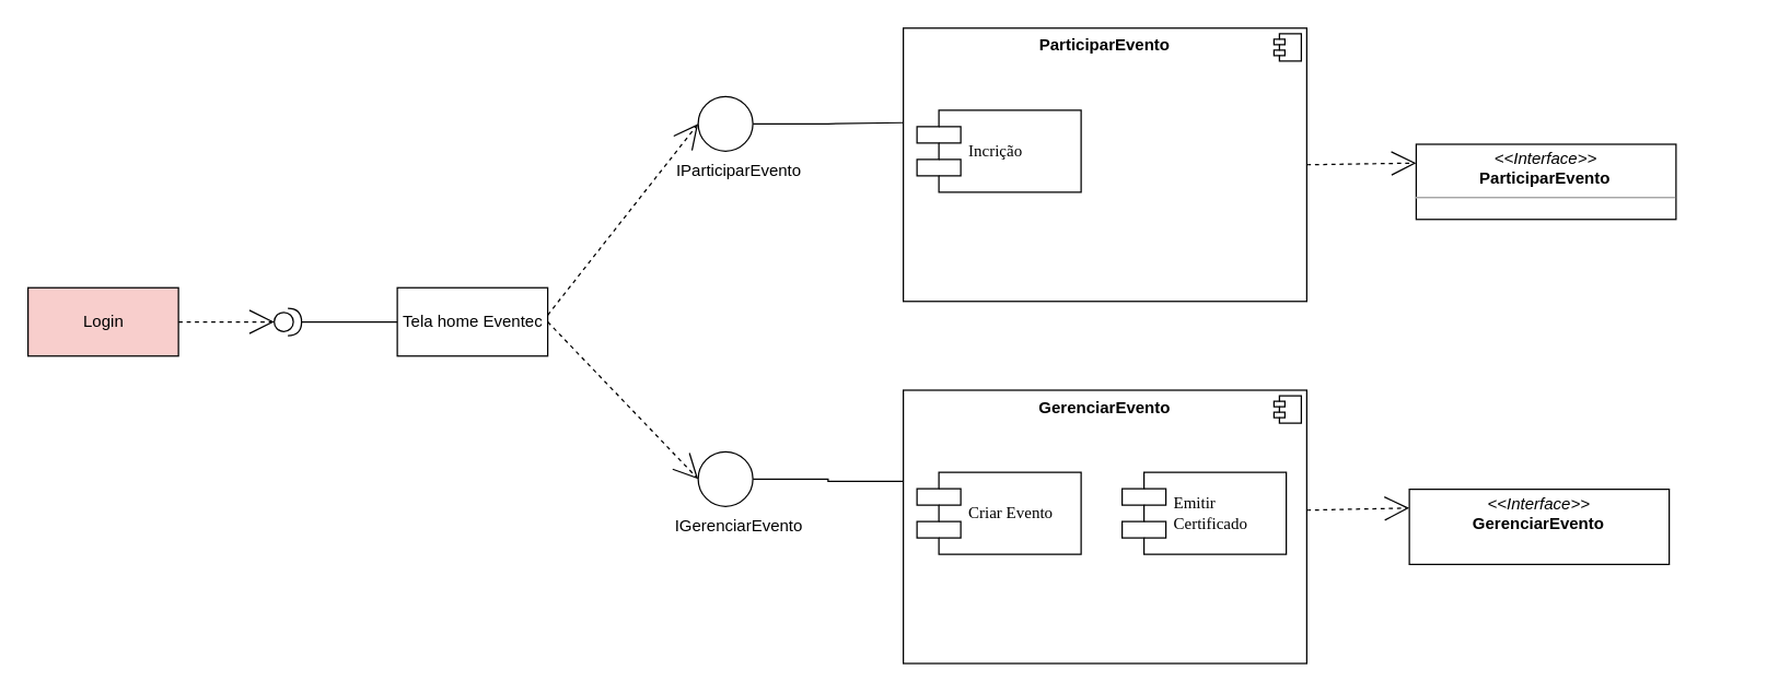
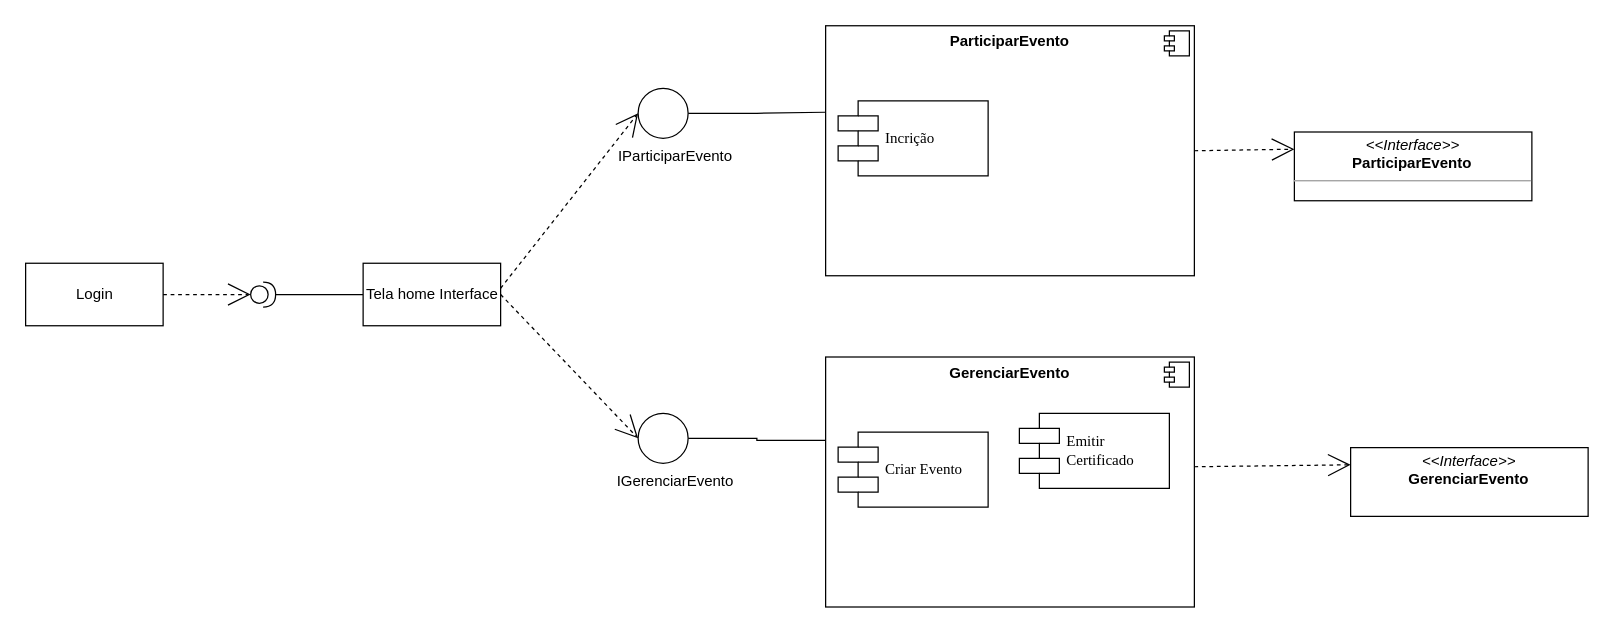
- <mxCell id="2" value="Login" style="html=1;fillColor=#f8cecc;" vertex="1" parent="1"><mxGeometry x="20" y="210" width="110" height="50" as="geometry" /></mxCell>
+ <mxCell id="2" value="Login" style="html=1;" vertex="1" parent="1"><mxGeometry x="20" y="210" width="110" height="50" as="geometry" /></mxCell>
- <mxCell id="5" value="Tela home Eventec" style="html=1;" vertex="1" parent="1"><mxGeometry x="290" y="210" width="110" height="50" as="geometry" /></mxCell>
+ <mxCell id="5" value="Tela home Interface" style="html=1;" vertex="1" parent="1"><mxGeometry x="290" y="210" width="110" height="50" as="geometry" /></mxCell>
- <mxCell id="18" value="Emitir &lt;br&gt;Certificado" style="shape=component;align=left;spacingLeft=36;rounded=0;shadow=0;comic=0;labelBackgroundColor=none;strokeWidth=1;fontFamily=Verdana;fontSize=12;html=1;" vertex="1" parent="1"><mxGeometry x="820" y="345" width="120" height="60" as="geometry" /></mxCell>
+ <mxCell id="18" value="Emitir &lt;br&gt;Certificado" style="shape=component;align=left;spacingLeft=36;rounded=0;shadow=0;comic=0;labelBackgroundColor=none;strokeWidth=1;fontFamily=Verdana;fontSize=12;html=1;" vertex="1" parent="1"><mxGeometry x="815" y="330" width="120" height="60" as="geometry" /></mxCell>
- <mxCell id="20" value="&lt;p style=&quot;margin:0px;margin-top:4px;text-align:center;&quot;&gt;&lt;i&gt;&amp;lt;&amp;lt;Interface&amp;gt;&amp;gt;&lt;/i&gt;&lt;br&gt;&lt;/p&gt;&lt;b style=&quot;text-align: center;&quot;&gt;&amp;nbsp; &amp;nbsp; &amp;nbsp; &amp;nbsp; &amp;nbsp; &amp;nbsp; &amp;nbsp;&amp;nbsp;&lt;/b&gt;&lt;b style=&quot;text-align: center;&quot;&gt;GerenciarEvento&lt;/b&gt;&lt;p style=&quot;margin:0px;margin-left:4px;&quot;&gt;&lt;br&gt;&lt;/p&gt;" style="verticalAlign=top;align=left;overflow=fill;fontSize=12;fontFamily=Helvetica;html=1;" vertex="1" parent="1"><mxGeometry x="1030" y="357.5" width="190" height="55" as="geometry" /></mxCell>
+ <mxCell id="20" value="&lt;p style=&quot;margin:0px;margin-top:4px;text-align:center;&quot;&gt;&lt;i&gt;&amp;lt;&amp;lt;Interface&amp;gt;&amp;gt;&lt;/i&gt;&lt;br&gt;&lt;/p&gt;&lt;b style=&quot;text-align: center;&quot;&gt;&amp;nbsp; &amp;nbsp; &amp;nbsp; &amp;nbsp; &amp;nbsp; &amp;nbsp; &amp;nbsp;&amp;nbsp;&lt;/b&gt;&lt;b style=&quot;text-align: center;&quot;&gt;GerenciarEvento&lt;/b&gt;&lt;p style=&quot;margin:0px;margin-left:4px;&quot;&gt;&lt;br&gt;&lt;/p&gt;" style="verticalAlign=top;align=left;overflow=fill;fontSize=12;fontFamily=Helvetica;html=1;" vertex="1" parent="1"><mxGeometry x="1080" y="357.5" width="190" height="55" as="geometry" /></mxCell>
